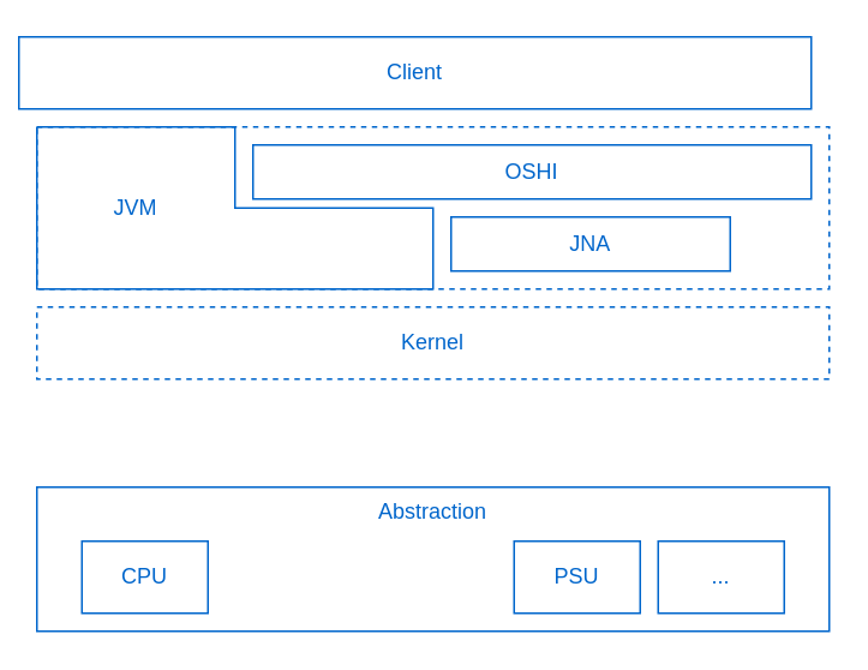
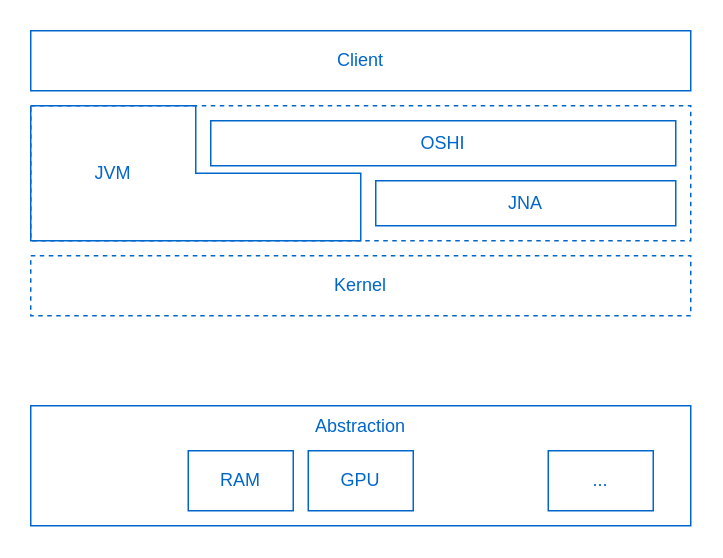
- <mxCell id="11" value="Client" style="rounded=0;whiteSpace=wrap;html=1;labelBackgroundColor=none;fontColor=#0066CC;strokeColor=#0066CC;fillColor=none;" parent="1" vertex="1"><mxGeometry x="10" y="20" width="440" height="40" as="geometry" /></mxCell>
+ <mxCell id="11" value="Client" style="rounded=0;whiteSpace=wrap;html=1;labelBackgroundColor=none;fontColor=#0066CC;strokeColor=#0066CC;fillColor=none;" parent="1" vertex="1"><mxGeometry x="20" y="20" width="440" height="40" as="geometry" /></mxCell>
- <mxCell id="9" value="JNA" style="rounded=0;whiteSpace=wrap;html=1;labelBackgroundColor=none;fontColor=#0066CC;strokeColor=#0066CC;fillColor=none;" parent="1" vertex="1"><mxGeometry x="250" y="120" width="155" height="30" as="geometry" /></mxCell>
+ <mxCell id="9" value="JNA" style="rounded=0;whiteSpace=wrap;html=1;labelBackgroundColor=none;fontColor=#0066CC;strokeColor=#0066CC;fillColor=none;" parent="1" vertex="1"><mxGeometry x="250" y="120" width="200" height="30" as="geometry" /></mxCell>
- <mxCell id="4" value="CPU" style="rounded=0;whiteSpace=wrap;html=1;labelBackgroundColor=none;fontColor=#0066CC;strokeColor=#0066CC;fillColor=none;" parent="1" vertex="1"><mxGeometry x="45" y="300" width="70" height="40" as="geometry" /></mxCell>
+ <mxCell id="5" value="RAM" style="rounded=0;whiteSpace=wrap;html=1;labelBackgroundColor=none;fontColor=#0066CC;strokeColor=#0066CC;fillColor=none;" parent="1" vertex="1"><mxGeometry x="125" y="300" width="70" height="40" as="geometry" /></mxCell>
+ <mxCell id="6" value="GPU" style="rounded=0;whiteSpace=wrap;html=1;labelBackgroundColor=none;fontColor=#0066CC;strokeColor=#0066CC;fillColor=none;" parent="1" vertex="1"><mxGeometry x="205" y="300" width="70" height="40" as="geometry" /></mxCell>
- <mxCell id="7" value="PSU" style="rounded=0;whiteSpace=wrap;html=1;labelBackgroundColor=none;fontColor=#0066CC;strokeColor=#0066CC;fillColor=none;" parent="1" vertex="1"><mxGeometry x="285" y="300" width="70" height="40" as="geometry" /></mxCell>
